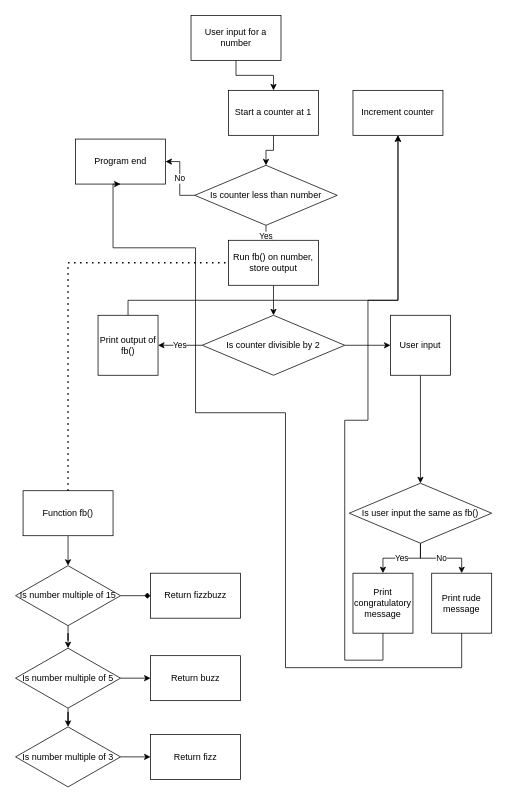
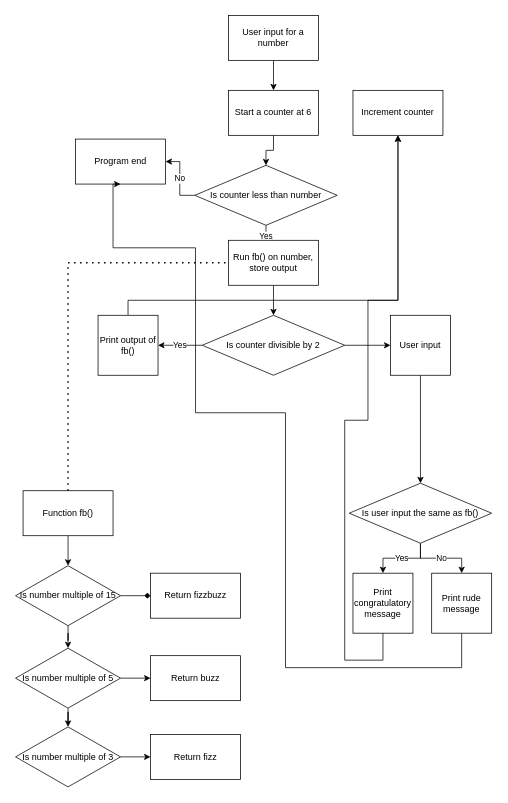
- <mxCell id="3" value="User input for a number" style="rounded=0;whiteSpace=wrap;html=1;" parent="1" vertex="1"><mxGeometry x="254" y="20" width="120" height="60" as="geometry" /></mxCell>
+ <mxCell id="3" value="User input for a number" style="rounded=0;whiteSpace=wrap;html=1;" parent="1" vertex="1"><mxGeometry x="304" y="20" width="120" height="60" as="geometry" /></mxCell>
- <mxCell id="5" value="Start a counter at 1" style="rounded=0;whiteSpace=wrap;html=1;" parent="1" vertex="1"><mxGeometry x="304" y="120" width="120" height="60" as="geometry" /></mxCell>
+ <mxCell id="5" value="Start a counter at 6" style="rounded=0;whiteSpace=wrap;html=1;" parent="1" vertex="1"><mxGeometry x="304" y="120" width="120" height="60" as="geometry" /></mxCell>
